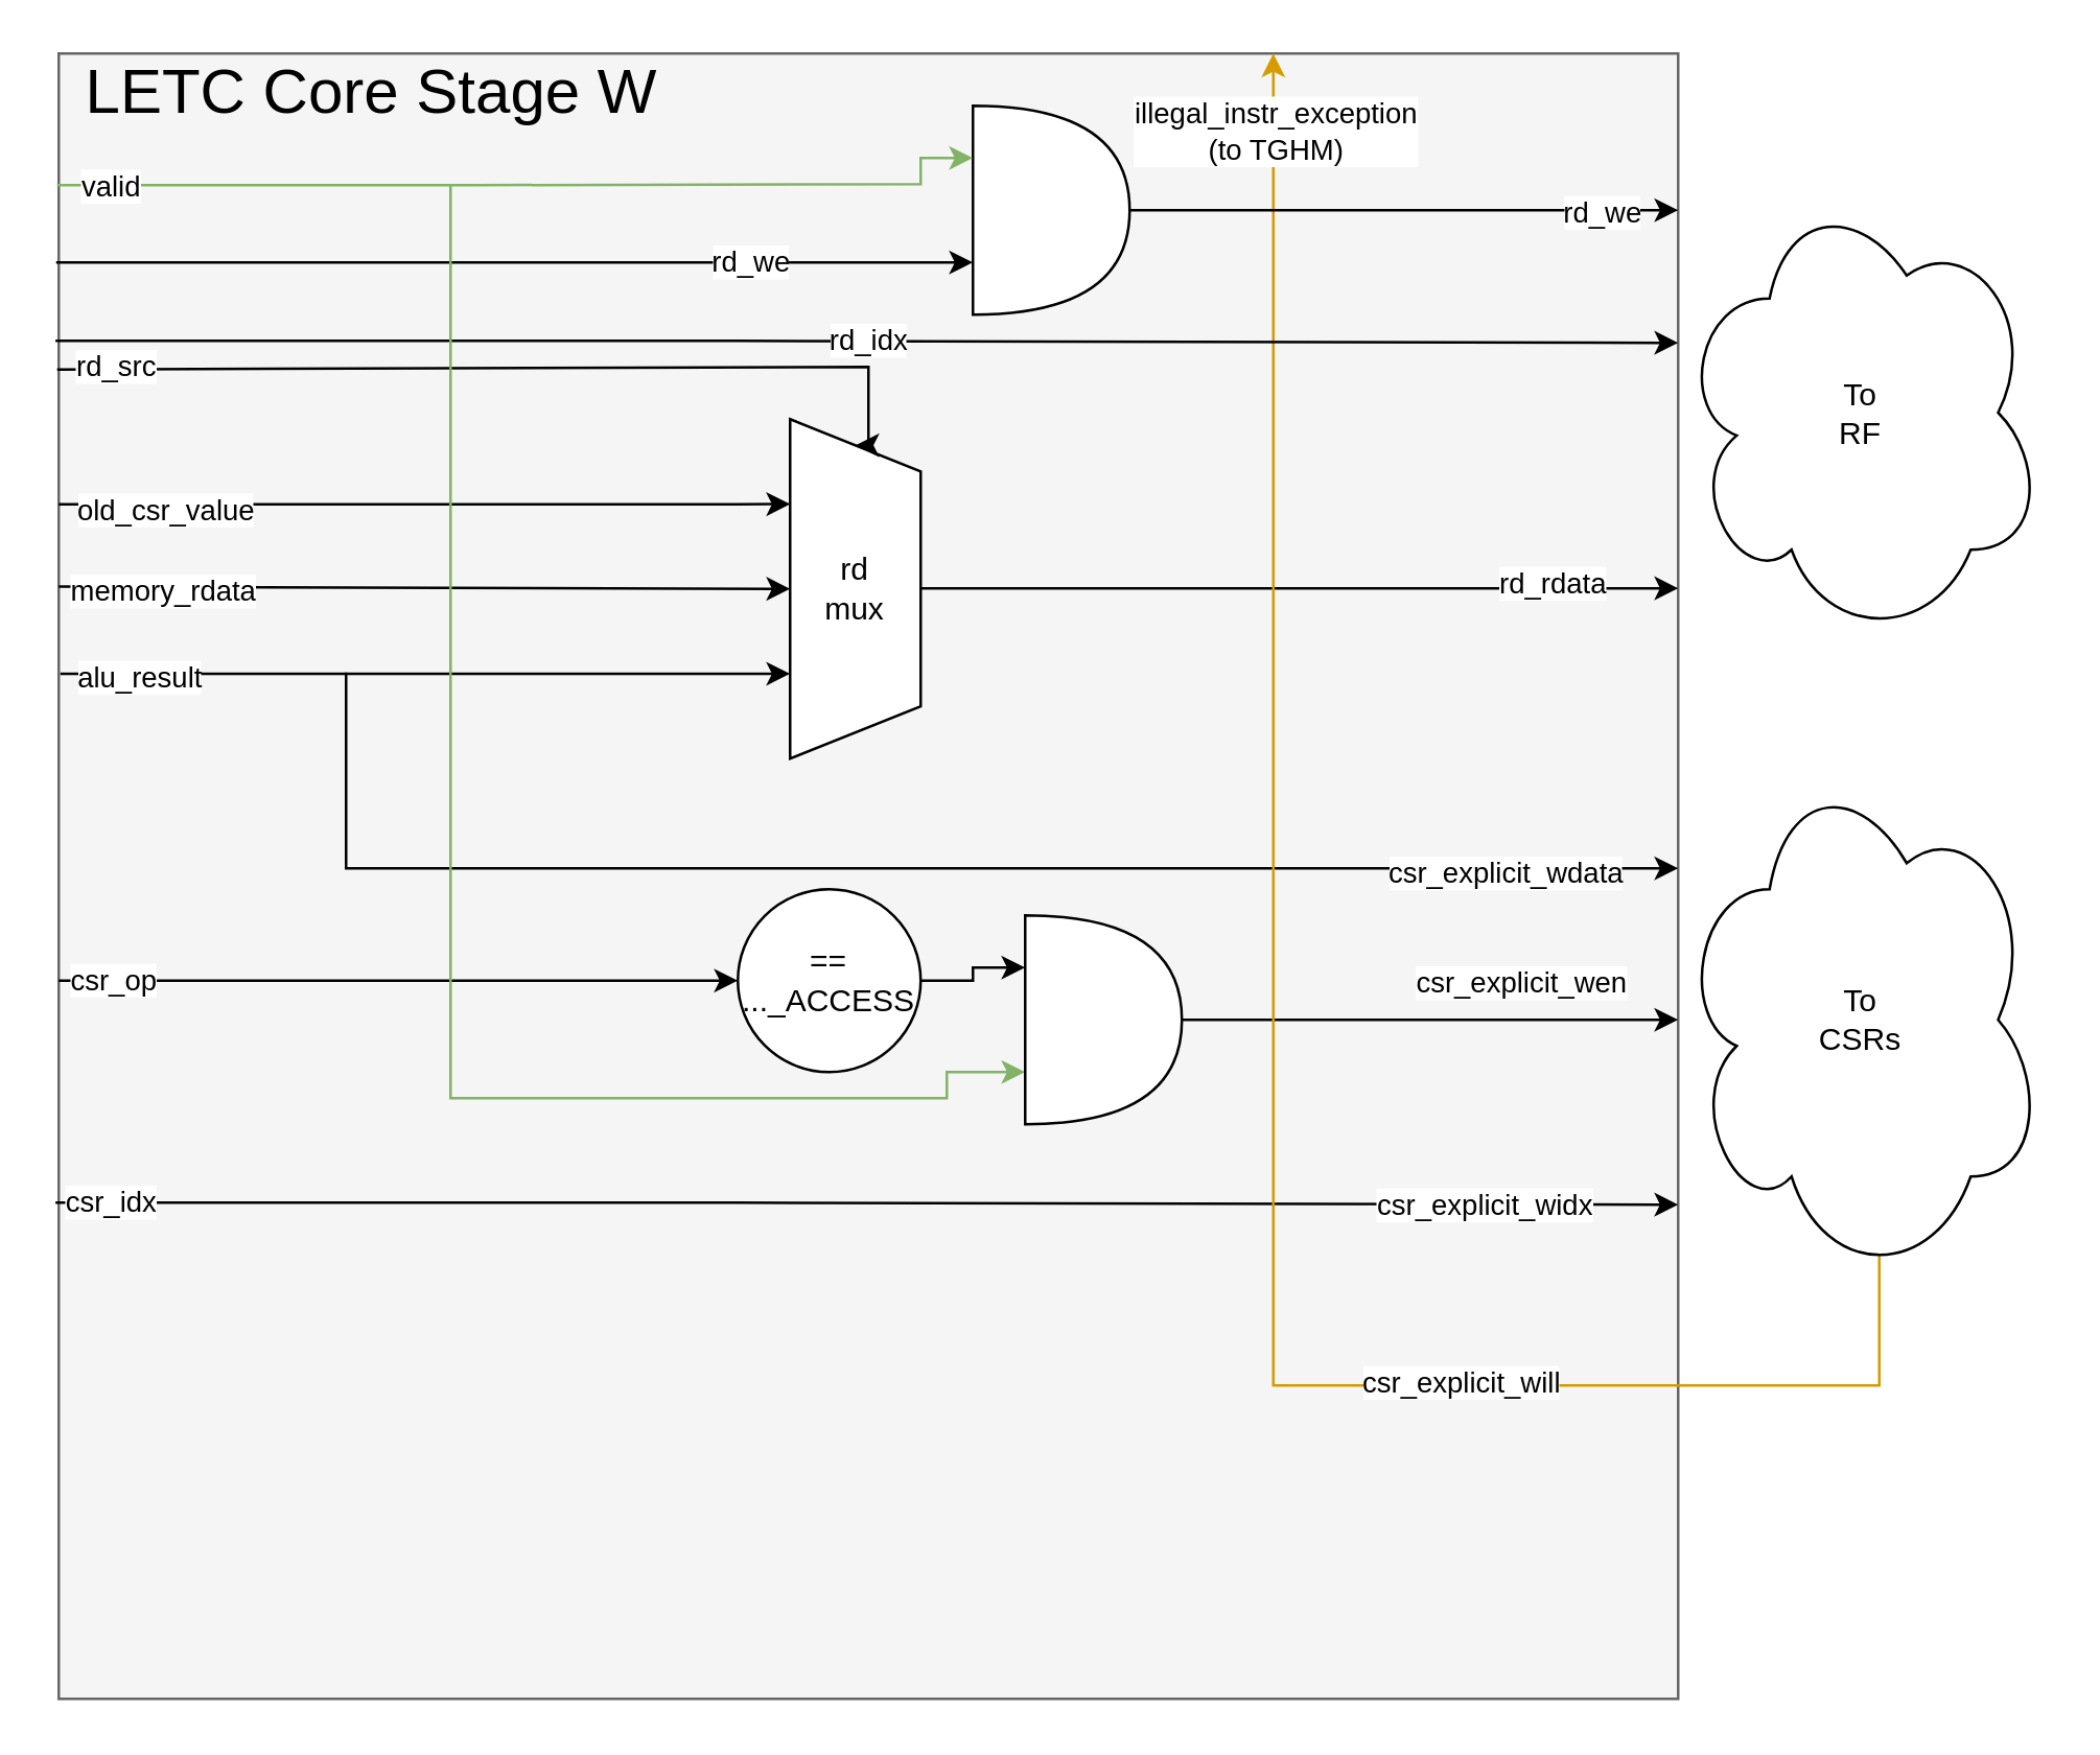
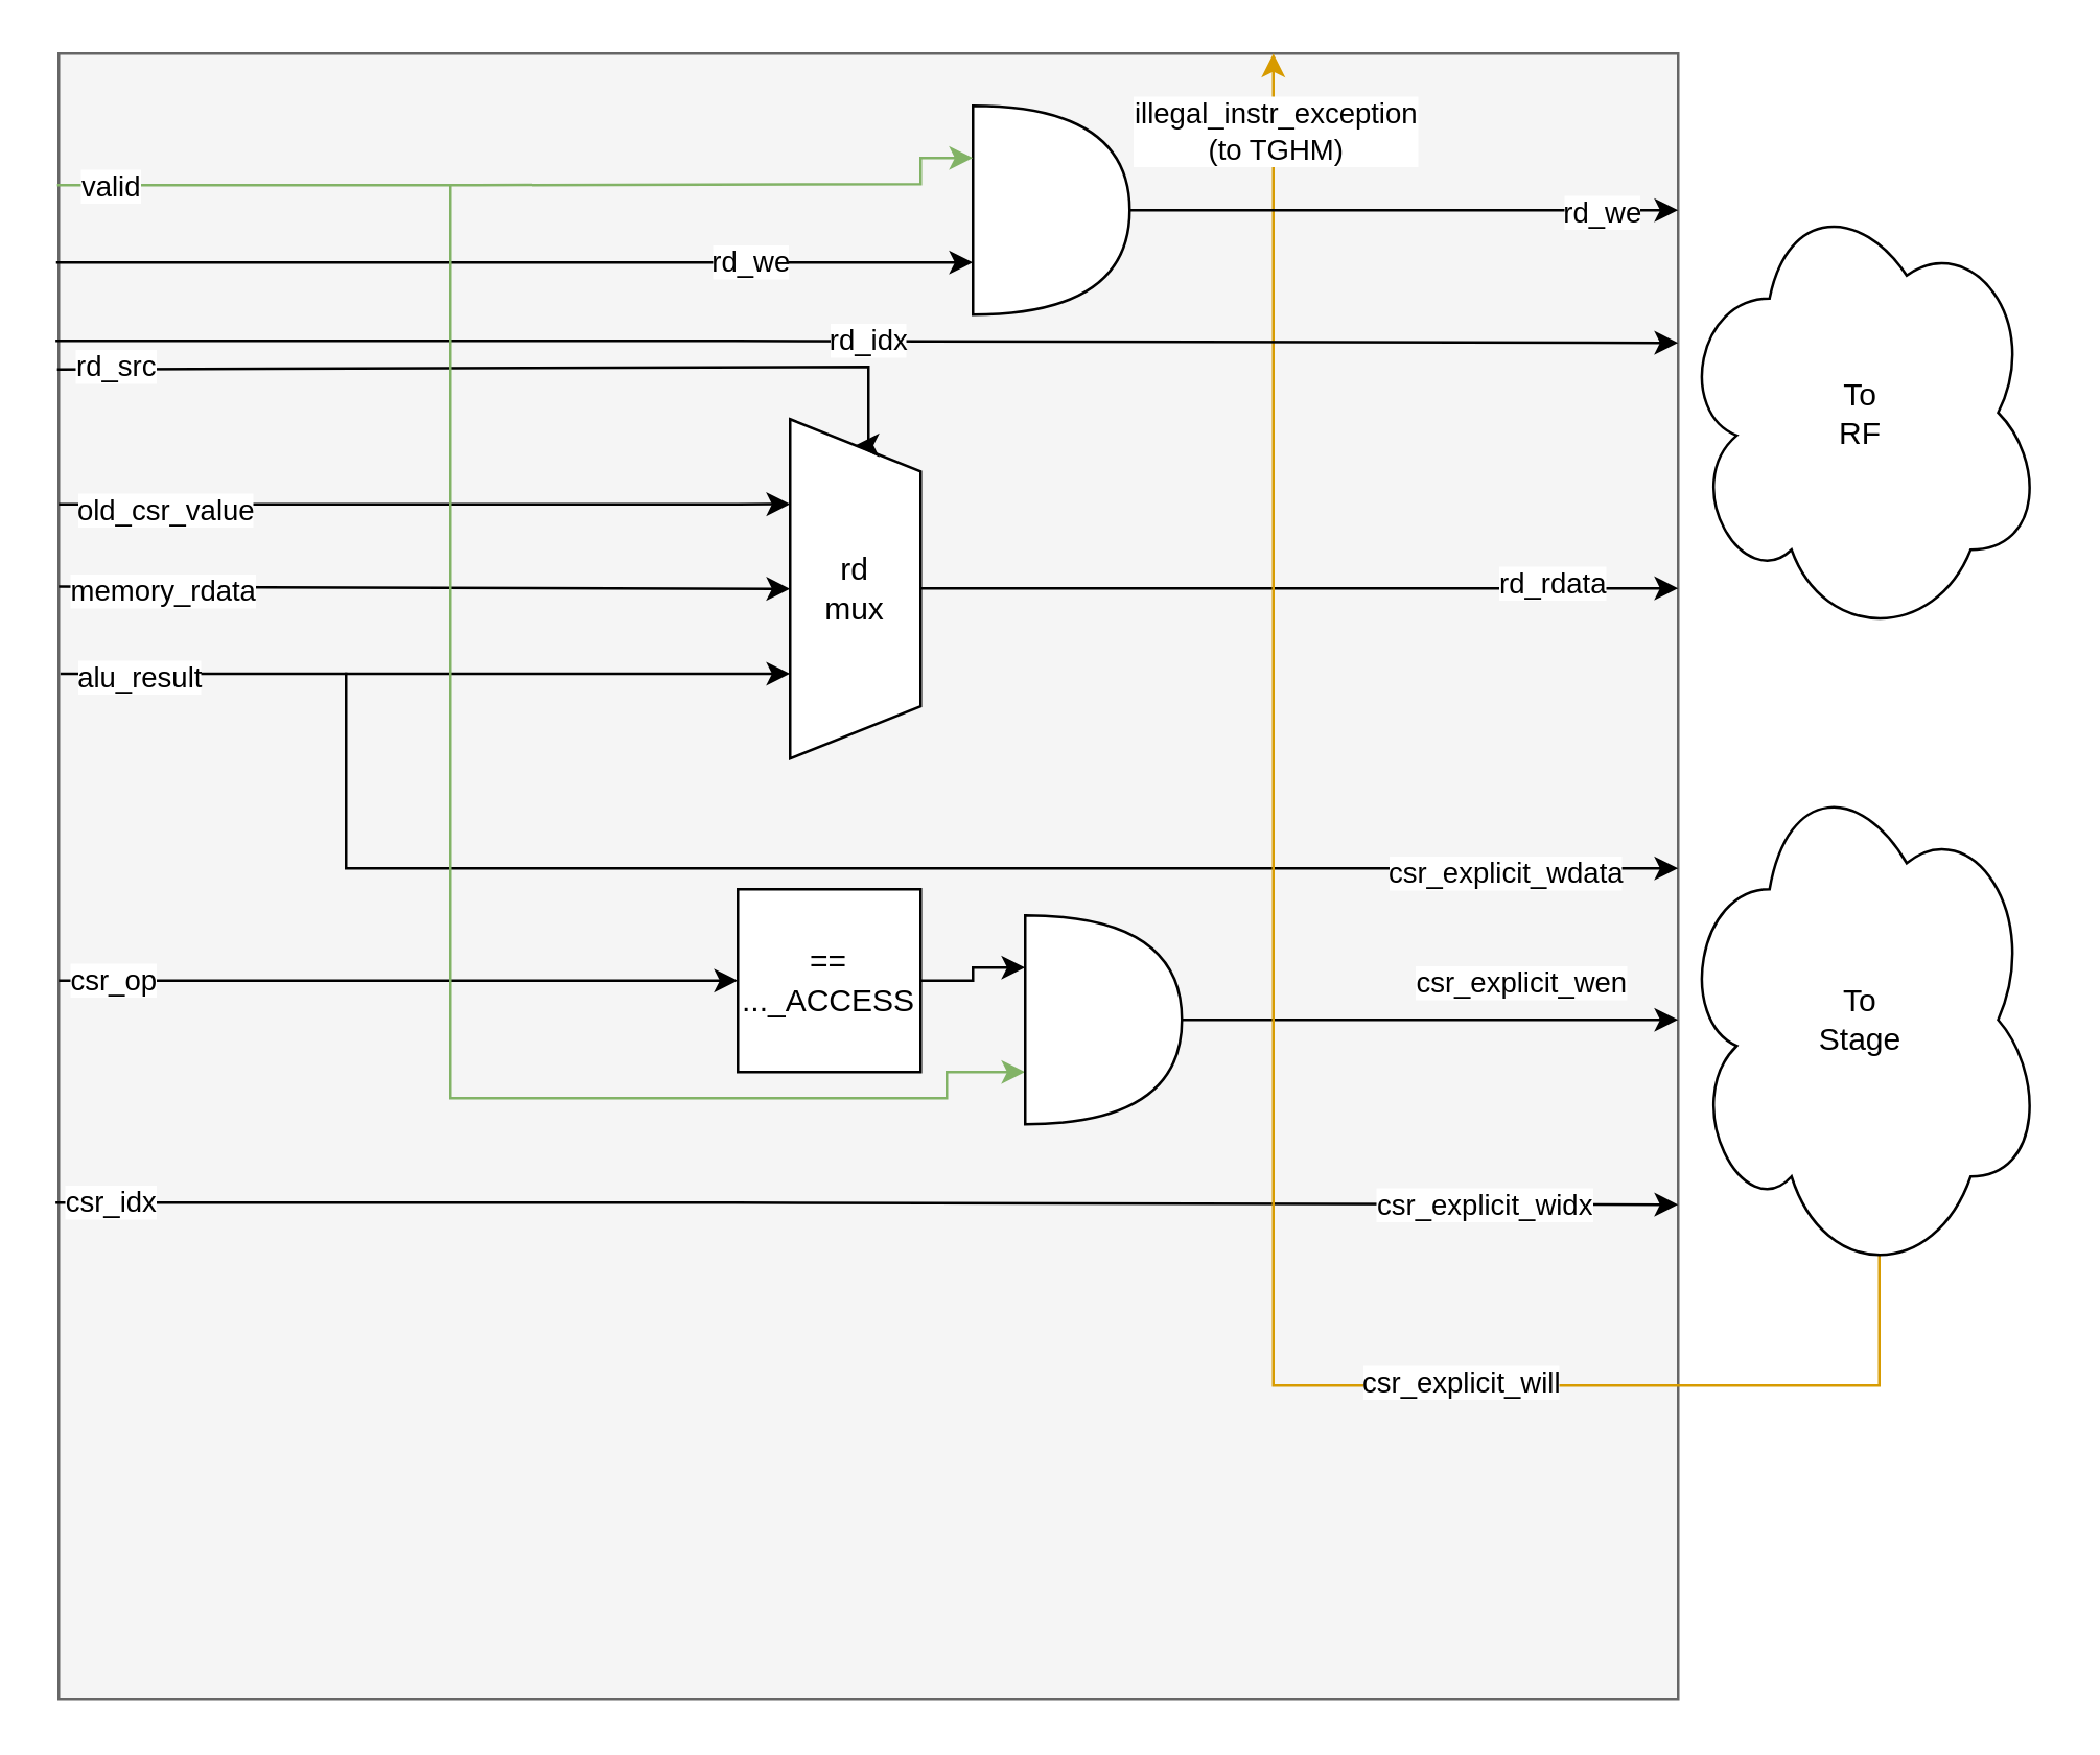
- <mxCell id="5" value="&lt;font style=&quot;font-size: 24px;&quot;&gt;LETC Core Stage W&lt;/font&gt;" style="text;html=1;strokeColor=none;fillColor=none;align=center;verticalAlign=middle;whiteSpace=wrap;rounded=0;" parent="1" vertex="1"><mxGeometry x="22" y="20" width="240" height="30" as="geometry" /></mxCell>
- <mxCell id="19" value="&lt;div&gt;== ..._ACCESS&lt;/div&gt;" style="ellipse;whiteSpace=wrap;html=1;aspect=fixed;" parent="1" vertex="1"><mxGeometry x="282" y="340" width="70" height="70" as="geometry" /></mxCell>
+ <mxCell id="19" value="&lt;div&gt;== ..._ACCESS&lt;/div&gt;" style="whiteSpace=wrap;html=1;aspect=fixed;rounded=0;" parent="1" vertex="1"><mxGeometry x="282" y="340" width="70" height="70" as="geometry" /></mxCell>
- <mxCell id="31" value="To&lt;div&gt;CSRs&lt;/div&gt;" style="ellipse;shape=cloud;whiteSpace=wrap;html=1;" parent="1" vertex="1"><mxGeometry x="642" y="290" width="140" height="200" as="geometry" /></mxCell>
+ <mxCell id="31" value="To&lt;div&gt;Stage&lt;/div&gt;" style="ellipse;shape=cloud;whiteSpace=wrap;html=1;" parent="1" vertex="1"><mxGeometry x="642" y="290" width="140" height="200" as="geometry" /></mxCell>
